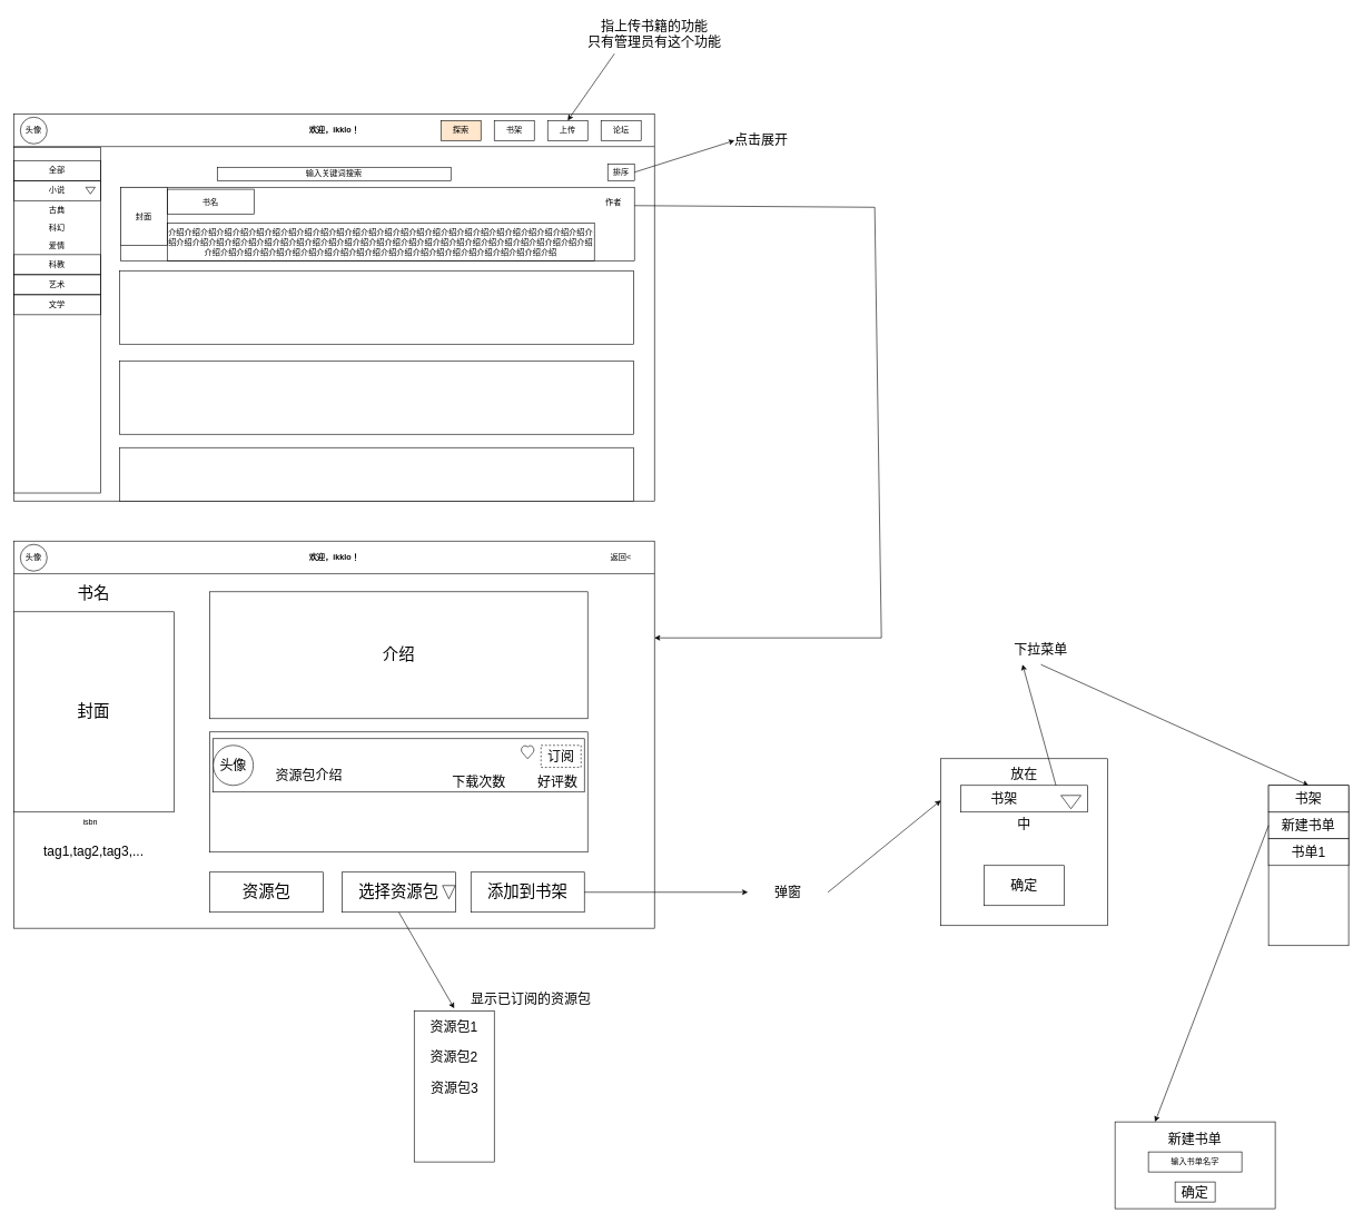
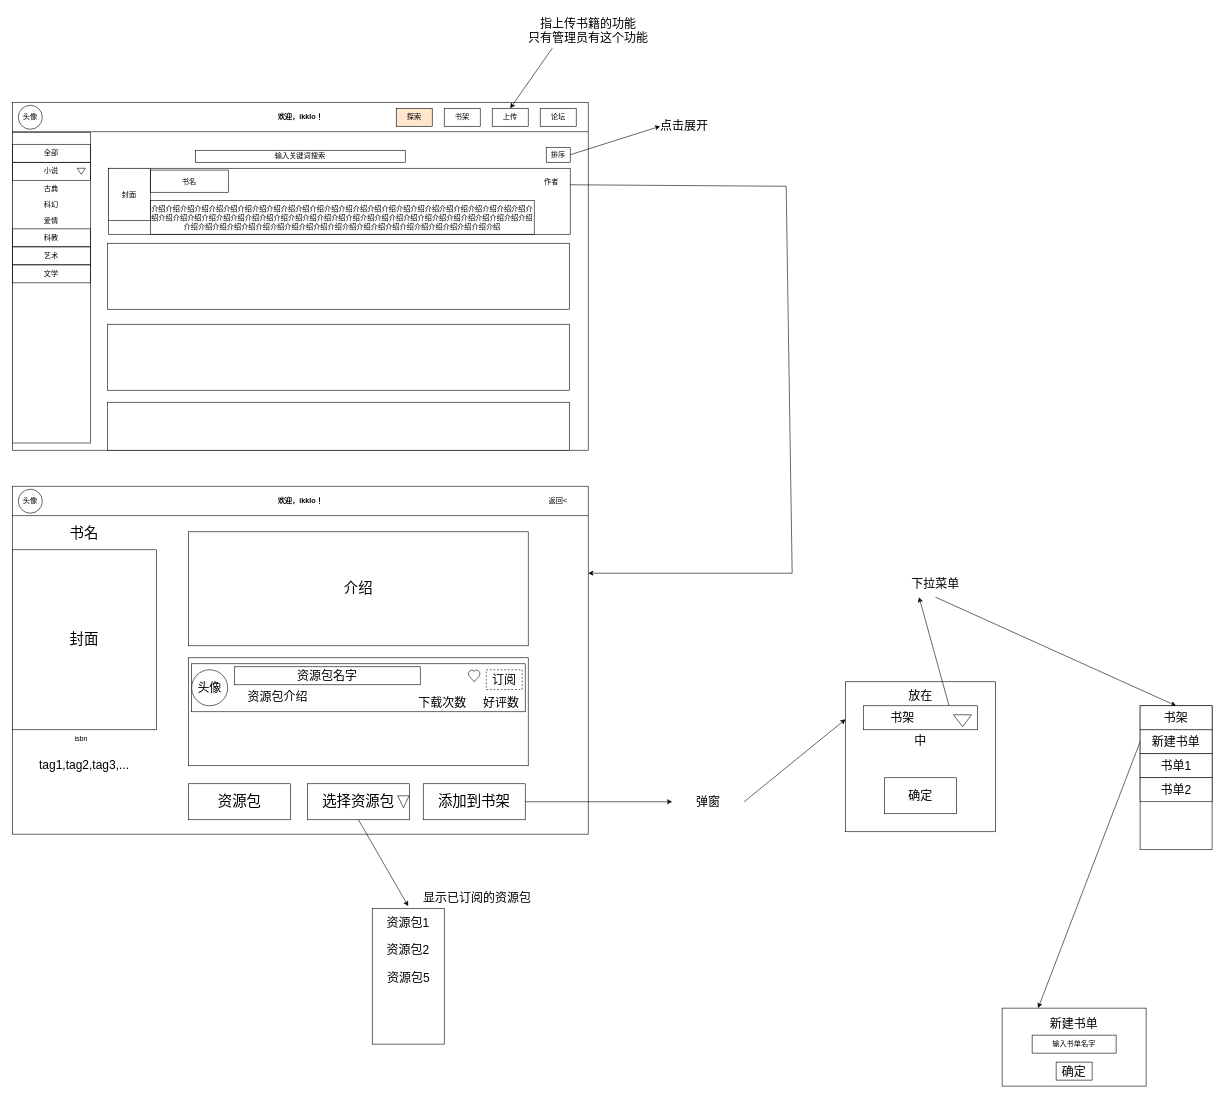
+ <mxCell id="40" value="资源包名字" style="text;html=1;align=center;verticalAlign=middle;whiteSpace=wrap;rounded=0;strokeColor=default;fontSize=20;" parent="1" vertex="1"><mxGeometry x="390" y="1111" width="310" height="30" as="geometry" /></mxCell>
- <mxCell id="43" value="下载次数" style="text;html=1;align=center;verticalAlign=middle;whiteSpace=wrap;rounded=0;fontSize=20;" parent="1" vertex="1"><mxGeometry x="662" y="1161" width="110" height="20" as="geometry" /></mxCell>
+ <mxCell id="43" value="下载次数" style="text;html=1;align=center;verticalAlign=middle;whiteSpace=wrap;rounded=0;fontSize=20;" parent="1" vertex="1"><mxGeometry x="682" y="1161" width="110" height="20" as="geometry" /></mxCell>
+ <mxCell id="69" value="书单2" style="rounded=0;whiteSpace=wrap;html=1;fontSize=20;" parent="1" vertex="1"><mxGeometry x="1900" y="1296" width="120" height="40" as="geometry" /></mxCell>
- <mxCell id="56" value="资源包3" style="text;html=1;align=center;verticalAlign=middle;whiteSpace=wrap;rounded=0;fontSize=20;" parent="1" vertex="1"><mxGeometry x="621" y="1606" width="119" height="46" as="geometry" /></mxCell>
+ <mxCell id="56" value="资源包5" style="text;html=1;align=center;verticalAlign=middle;whiteSpace=wrap;rounded=0;fontSize=20;" parent="1" vertex="1"><mxGeometry x="621" y="1606" width="119" height="46" as="geometry" /></mxCell>
